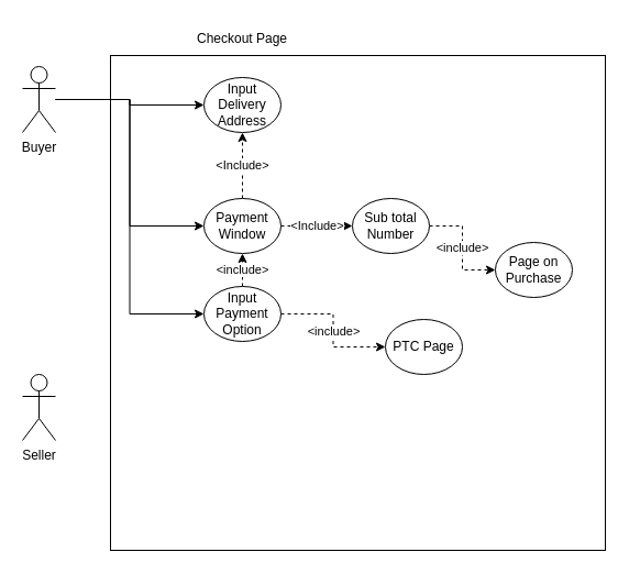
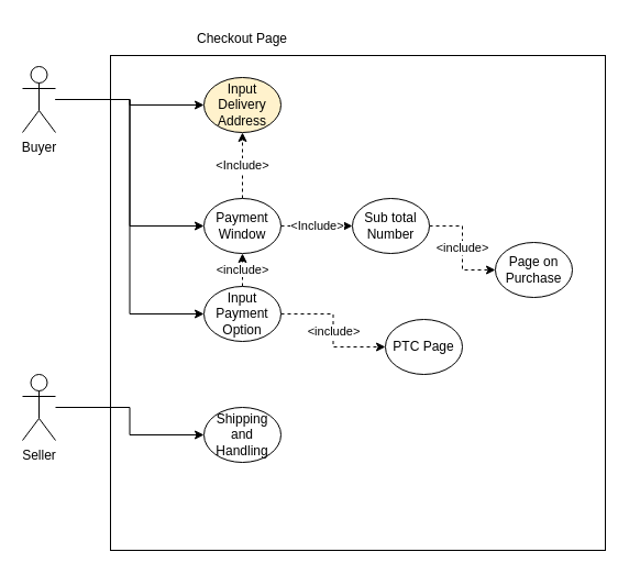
- <mxCell id="18" value="Input Delivery Address" style="ellipse;whiteSpace=wrap;html=1;" vertex="1" parent="1"><mxGeometry x="185" y="70" width="70" height="50" as="geometry" /></mxCell>
+ <mxCell id="18" value="Input Delivery Address" style="ellipse;whiteSpace=wrap;html=1;fillColor=#fff2cc;" vertex="1" parent="1"><mxGeometry x="185" y="70" width="70" height="50" as="geometry" /></mxCell>
+ <mxCell id="20" style="edgeStyle=orthogonalEdgeStyle;rounded=0;orthogonalLoop=1;jettySize=auto;html=1;entryX=0;entryY=0.5;entryDx=0;entryDy=0;" edge="1" parent="1" source="21" target="19"><mxGeometry relative="1" as="geometry" /></mxCell>
+ <mxCell id="19" value="Shipping and Handling" style="ellipse;whiteSpace=wrap;html=1;" vertex="1" parent="1"><mxGeometry x="185" y="370" width="70" height="50" as="geometry" /></mxCell>
